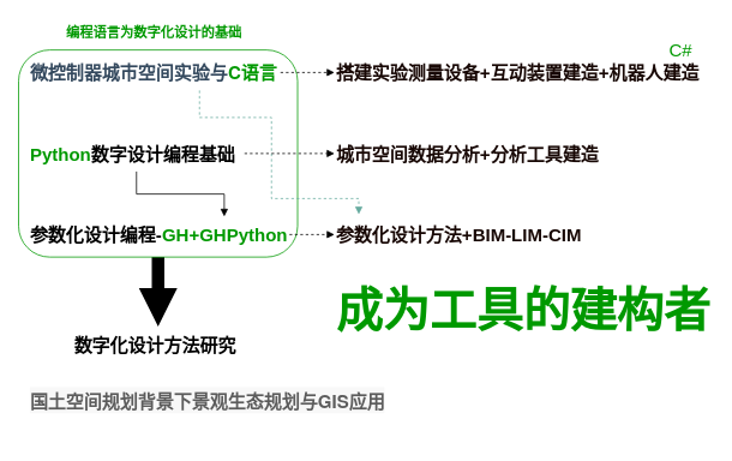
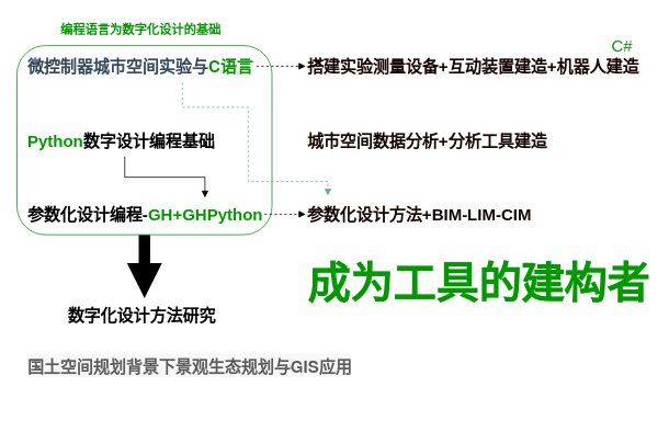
- <mxCell id="8" style="edgeStyle=orthogonalEdgeStyle;rounded=0;orthogonalLoop=1;jettySize=auto;html=1;fontSize=20;fontColor=#170704;endArrow=block;endFill=1;strokeWidth=1;dashed=1;" parent="1" source="9" target="15" edge="1"><mxGeometry relative="1" as="geometry" /></mxCell>
